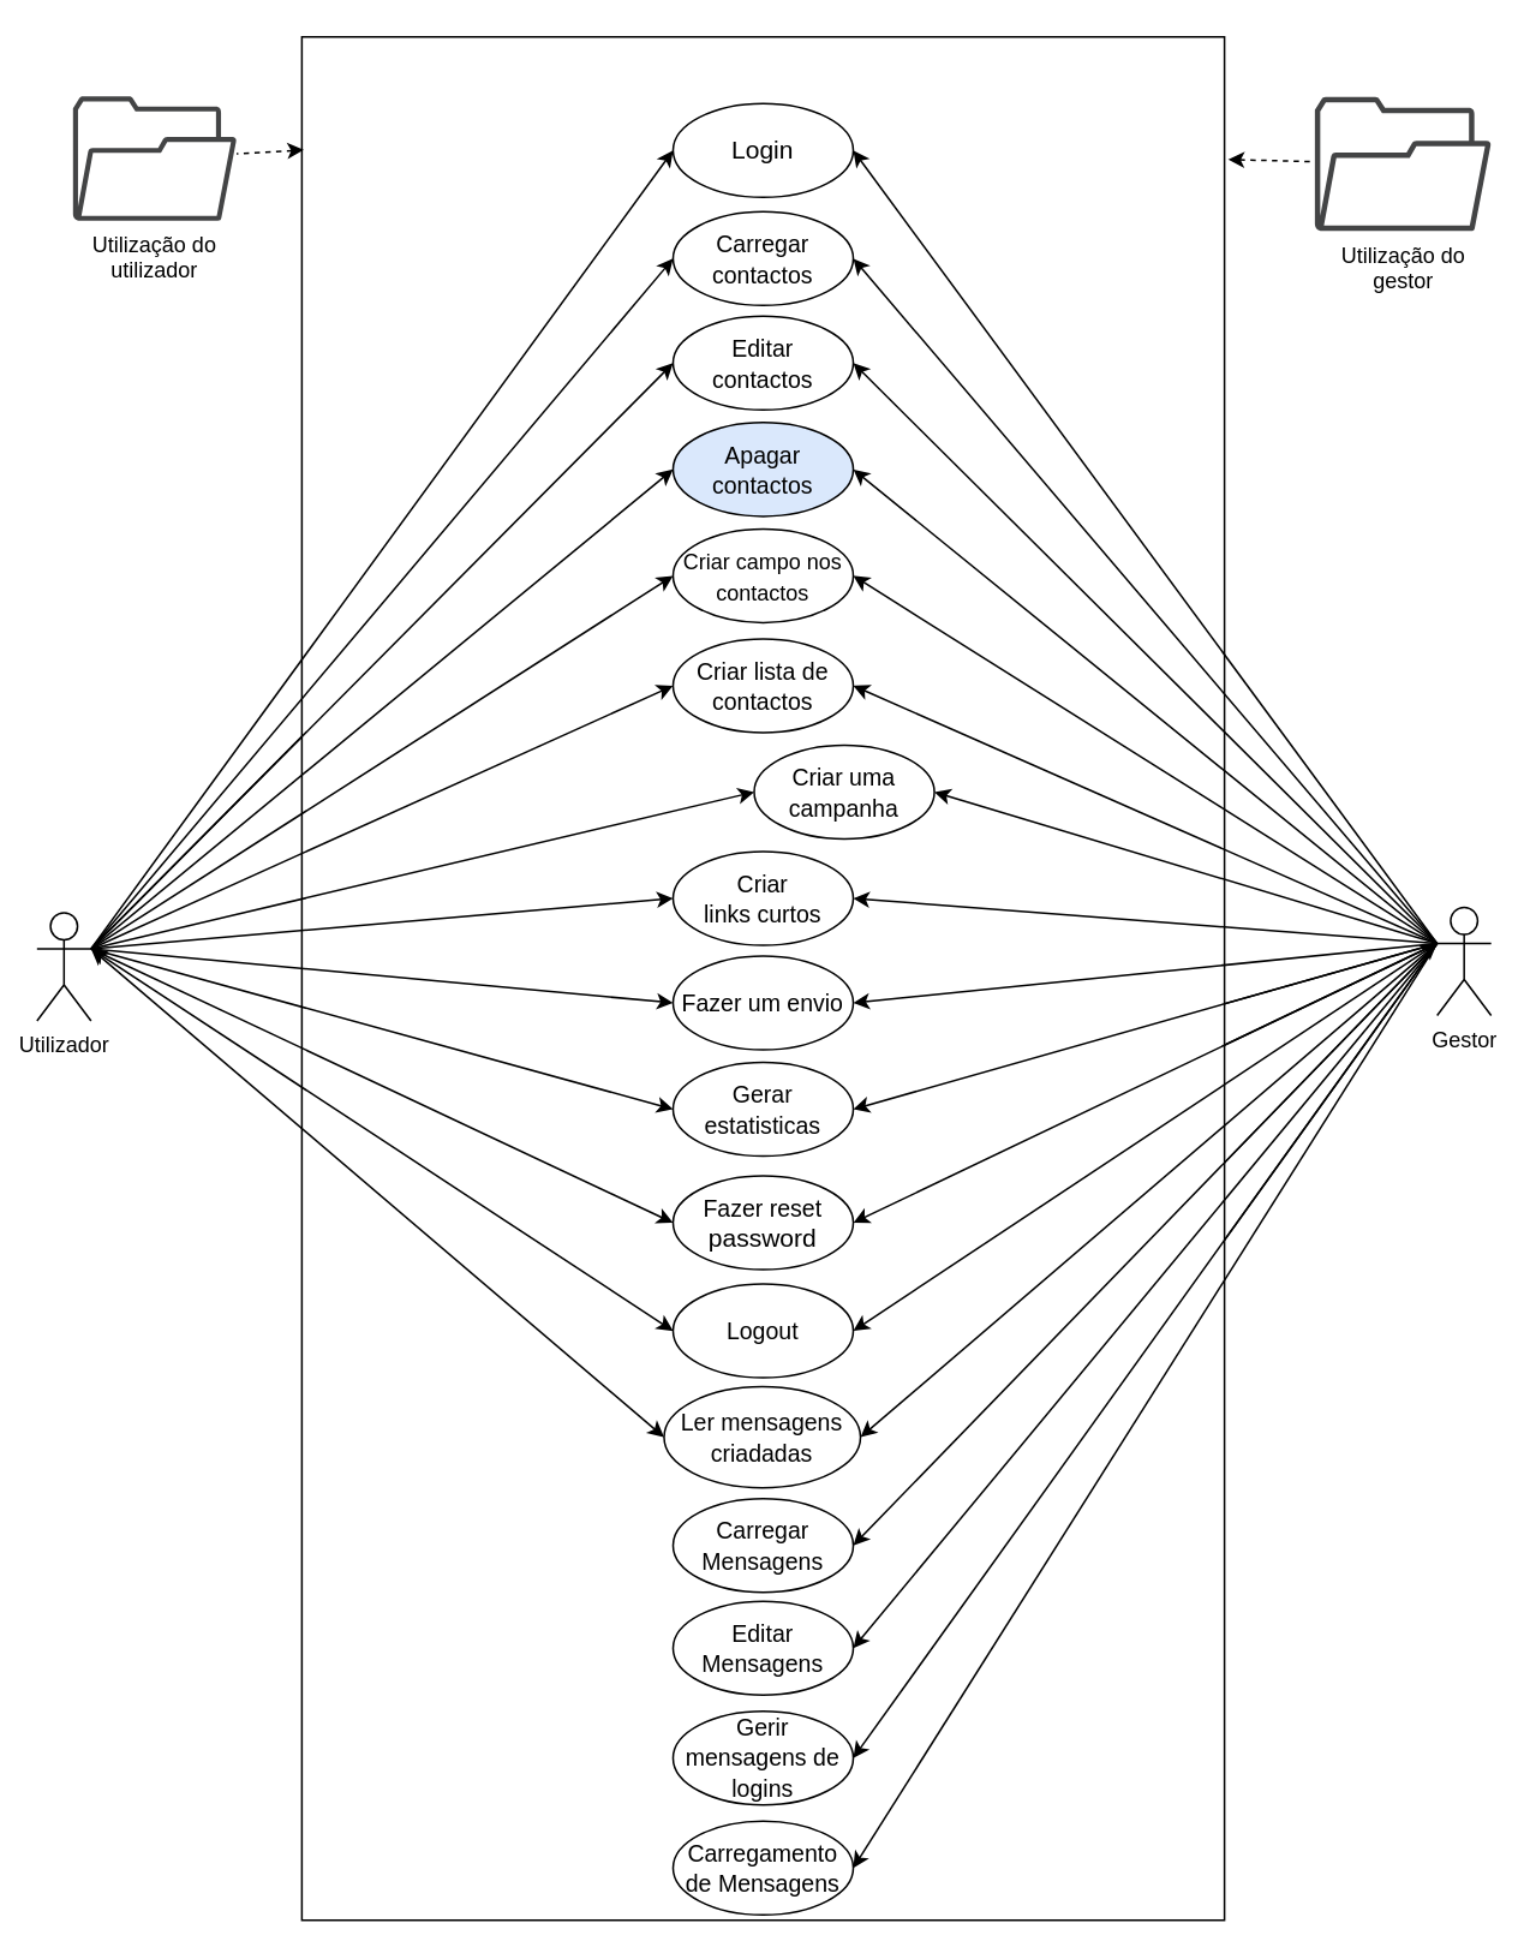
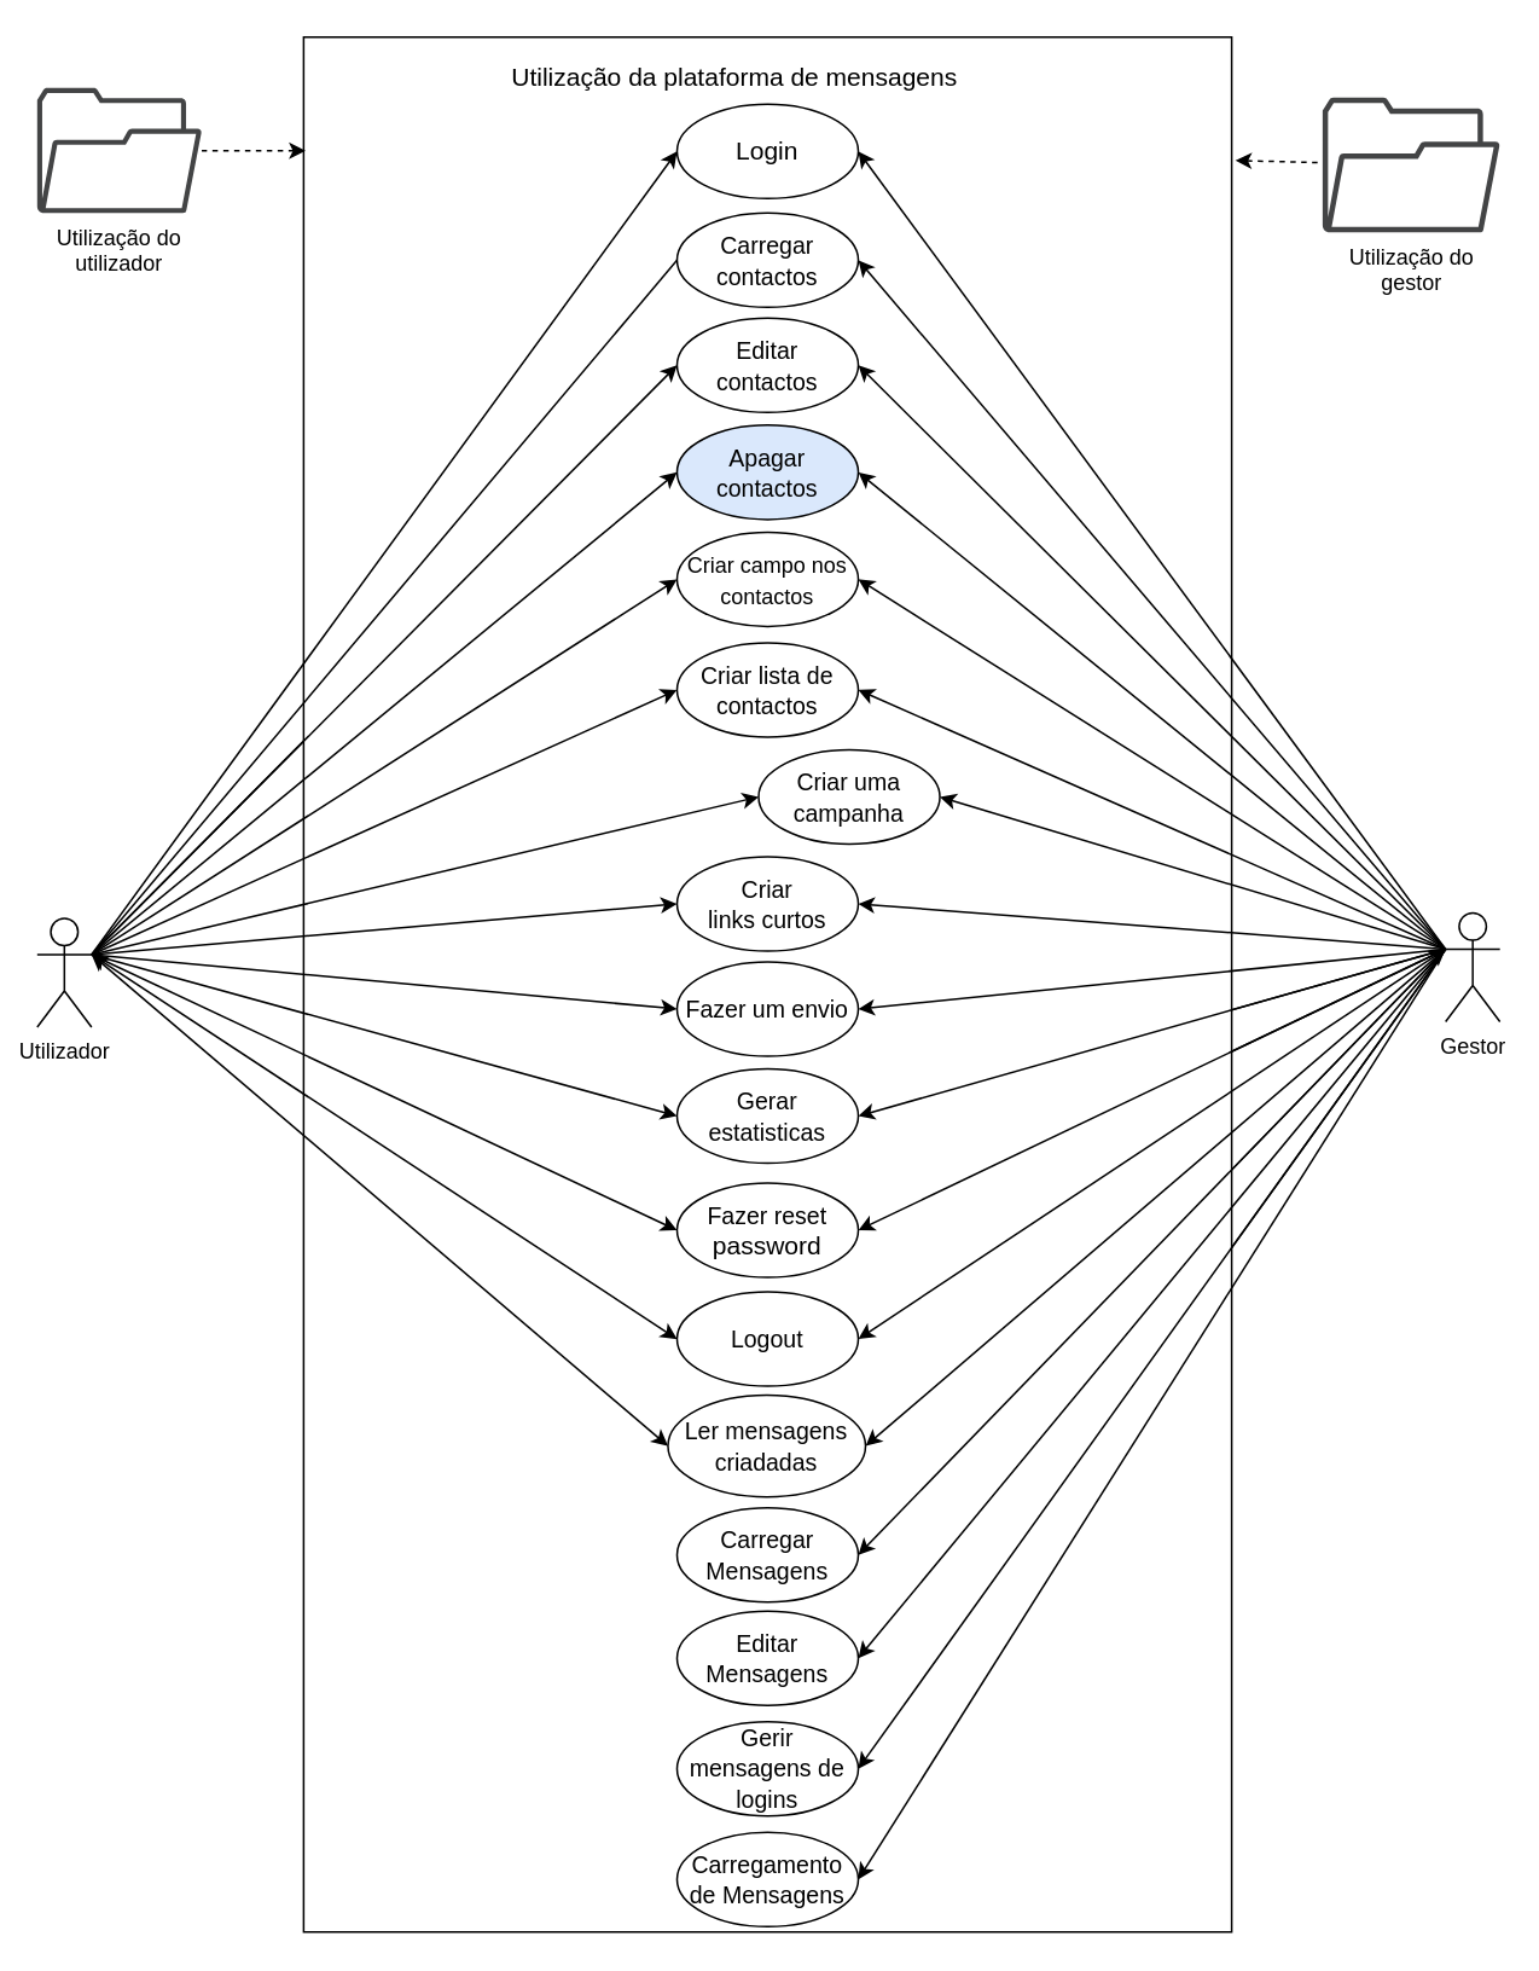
+ <mxCell id="10" value="&lt;font style=&quot;font-size: 14px;&quot;&gt;Utilização da plataforma de mensagens&lt;/font&gt;" style="text;html=1;strokeColor=none;fillColor=none;align=center;verticalAlign=middle;whiteSpace=wrap;rounded=0;" parent="1" vertex="1"><mxGeometry x="278" y="27" width="254" height="30" as="geometry" /></mxCell>
- <mxCell id="52" value="Utilização do &lt;br&gt;utilizador" style="sketch=0;pointerEvents=1;shadow=0;dashed=0;html=1;strokeColor=none;fillColor=#434445;aspect=fixed;labelPosition=center;verticalLabelPosition=bottom;verticalAlign=top;align=center;outlineConnect=0;shape=mxgraph.vvd.folder;" vertex="1" parent="1"><mxGeometry x="40" y="53" width="90.79" height="69" as="geometry" /></mxCell>
+ <mxCell id="52" value="Utilização do &lt;br&gt;utilizador" style="sketch=0;pointerEvents=1;shadow=0;dashed=0;html=1;strokeColor=none;fillColor=#434445;aspect=fixed;labelPosition=center;verticalLabelPosition=bottom;verticalAlign=top;align=center;outlineConnect=0;shape=mxgraph.vvd.folder;" vertex="1" parent="1"><mxGeometry x="20" y="48" width="90.79" height="69" as="geometry" /></mxCell>
- <mxCell id="33" style="edgeStyle=none;rounded=0;orthogonalLoop=1;jettySize=auto;html=1;exitX=1;exitY=0.333;exitDx=0;exitDy=0;exitPerimeter=0;entryX=0;entryY=0.5;entryDx=0;entryDy=0;fontSize=12;endSize=6;sourcePerimeterSpacing=20;targetPerimeterSpacing=20;" parent="1" source="3" target="12" edge="1"><mxGeometry relative="1" as="geometry" /></mxCell>
+ <mxCell id="33" style="edgeStyle=none;rounded=0;orthogonalLoop=1;jettySize=auto;html=1;exitX=1;exitY=0.333;exitDx=0;exitDy=0;exitPerimeter=0;entryX=0;entryY=0.5;entryDx=0;entryDy=0;fontSize=12;endSize=6;sourcePerimeterSpacing=20;targetPerimeterSpacing=20;endArrow=none;" parent="1" source="3" target="12" edge="1"><mxGeometry relative="1" as="geometry" /></mxCell>
